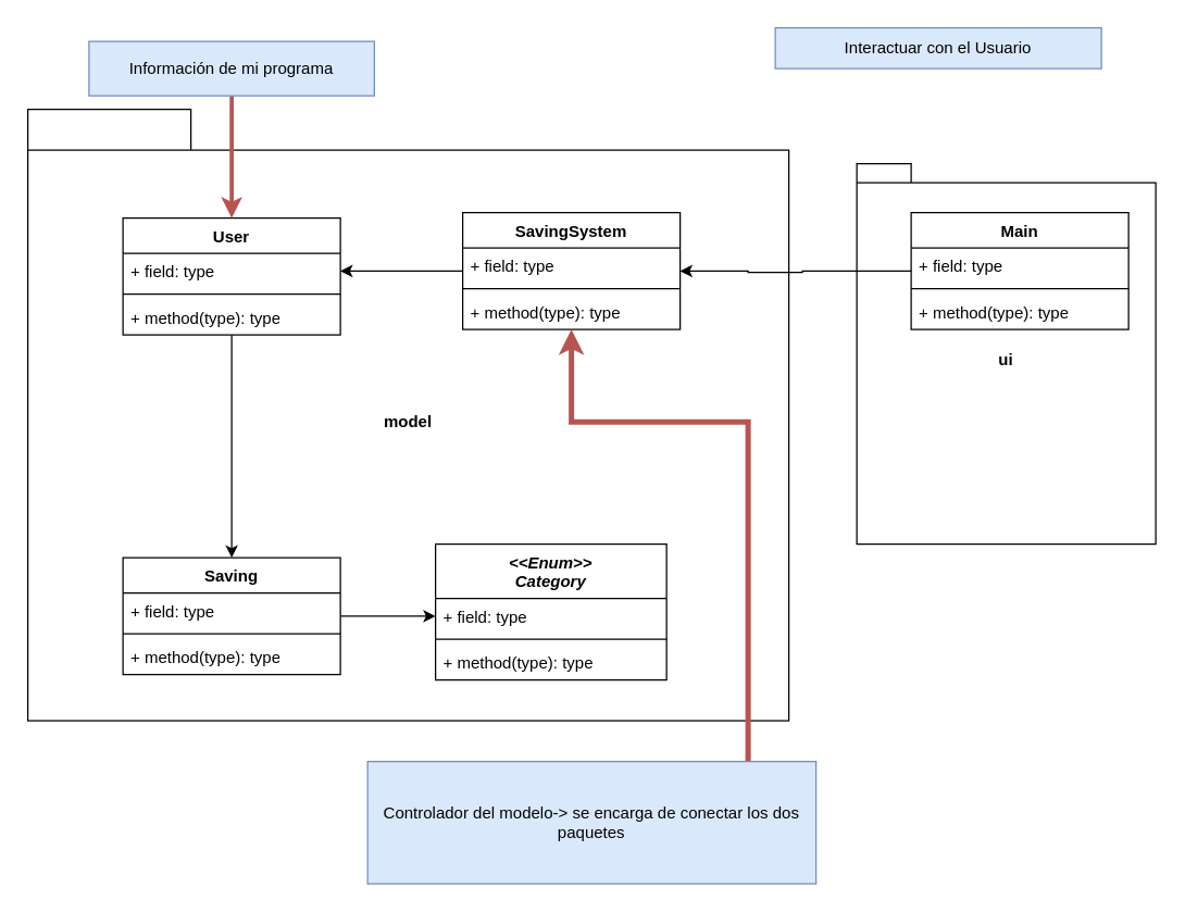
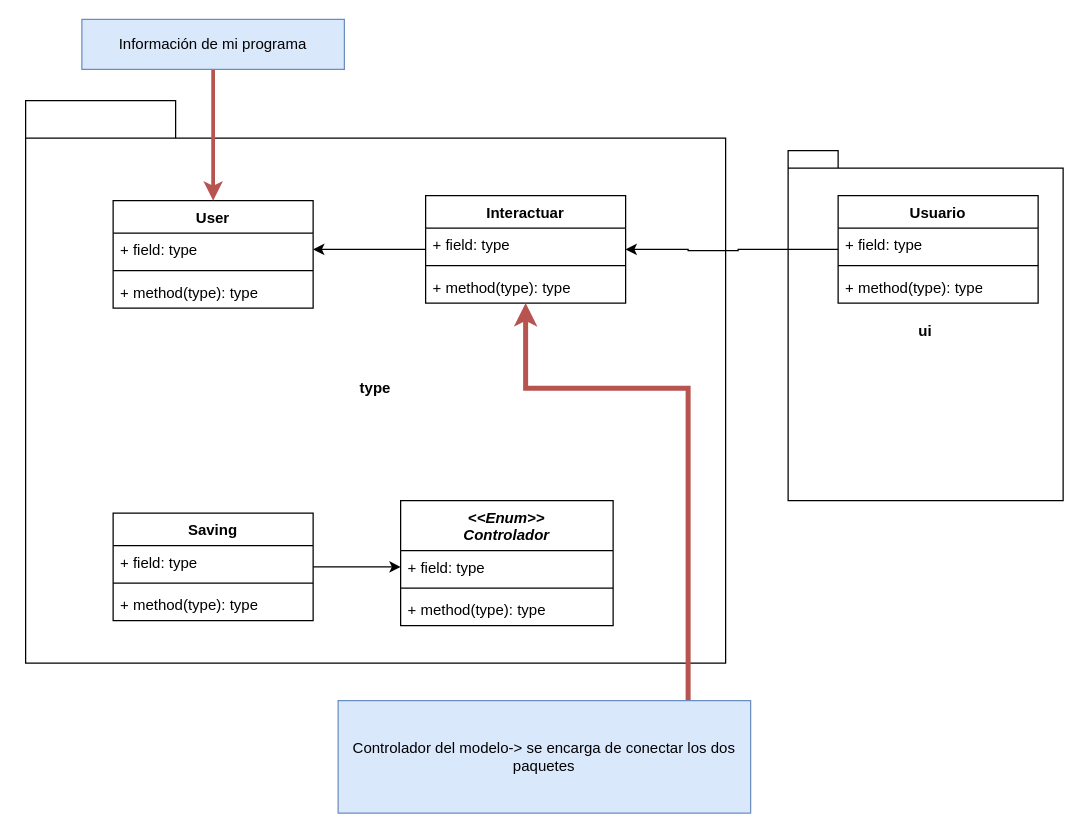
- <mxCell id="23" value="Interactuar con el Usuario" style="text;html=1;strokeColor=#6c8ebf;fillColor=#dae8fc;align=center;verticalAlign=middle;whiteSpace=wrap;rounded=0;" parent="1" vertex="1"><mxGeometry x="570" y="20" width="240" height="30" as="geometry" /></mxCell>
- <mxCell id="22" value="Información de mi programa " style="text;html=1;strokeColor=#6c8ebf;fillColor=#dae8fc;align=center;verticalAlign=middle;whiteSpace=wrap;rounded=0;" parent="1" vertex="1"><mxGeometry x="65" y="30" width="210" height="40" as="geometry" /></mxCell>
+ <mxCell id="22" value="Información de mi programa " style="text;html=1;strokeColor=#6c8ebf;fillColor=#dae8fc;align=center;verticalAlign=middle;whiteSpace=wrap;rounded=0;" parent="1" vertex="1"><mxGeometry x="65" y="15" width="210" height="40" as="geometry" /></mxCell>
- <mxCell id="9" value="SavingSystem" style="swimlane;fontStyle=1;align=center;verticalAlign=top;childLayout=stackLayout;horizontal=1;startSize=26;horizontalStack=0;resizeParent=1;resizeParentMax=0;resizeLast=0;collapsible=1;marginBottom=0;whiteSpace=wrap;html=1;" parent="1" vertex="1"><mxGeometry x="340" y="156" width="160" height="86" as="geometry" /></mxCell>
+ <mxCell id="9" value="Interactuar" style="swimlane;fontStyle=1;align=center;verticalAlign=top;childLayout=stackLayout;horizontal=1;startSize=26;horizontalStack=0;resizeParent=1;resizeParentMax=0;resizeLast=0;collapsible=1;marginBottom=0;whiteSpace=wrap;html=1;" parent="1" vertex="1"><mxGeometry x="340" y="156" width="160" height="86" as="geometry" /></mxCell>
- <mxCell id="14" value="&lt;div&gt;Main&lt;/div&gt;" style="swimlane;fontStyle=1;align=center;verticalAlign=top;childLayout=stackLayout;horizontal=1;startSize=26;horizontalStack=0;resizeParent=1;resizeParentMax=0;resizeLast=0;collapsible=1;marginBottom=0;whiteSpace=wrap;html=1;" parent="1" vertex="1"><mxGeometry x="670" y="156" width="160" height="86" as="geometry" /></mxCell>
+ <mxCell id="14" value="&lt;div&gt;Usuario&lt;/div&gt;" style="swimlane;fontStyle=1;align=center;verticalAlign=top;childLayout=stackLayout;horizontal=1;startSize=26;horizontalStack=0;resizeParent=1;resizeParentMax=0;resizeLast=0;collapsible=1;marginBottom=0;whiteSpace=wrap;html=1;" parent="1" vertex="1"><mxGeometry x="670" y="156" width="160" height="86" as="geometry" /></mxCell>
- <mxCell id="2" value="&lt;div&gt;model&lt;/div&gt;" style="shape=folder;fontStyle=1;spacingTop=10;tabWidth=120;tabHeight=30;tabPosition=left;html=1;whiteSpace=wrap;" parent="1" vertex="1"><mxGeometry x="20" y="80" width="560" height="450" as="geometry" /></mxCell>
+ <mxCell id="2" value="&lt;div&gt;type&lt;/div&gt;" style="shape=folder;fontStyle=1;spacingTop=10;tabWidth=120;tabHeight=30;tabPosition=left;html=1;whiteSpace=wrap;" parent="1" vertex="1"><mxGeometry x="20" y="80" width="560" height="450" as="geometry" /></mxCell>
- <mxCell id="3" style="edgeStyle=orthogonalEdgeStyle;rounded=0;orthogonalLoop=1;jettySize=auto;html=1;entryX=0.5;entryY=0;entryDx=0;entryDy=0;" parent="1" source="4" target="25" edge="1"><mxGeometry relative="1" as="geometry" /></mxCell>
- <mxCell id="29" value="&lt;div&gt;&lt;i&gt;&amp;lt;&amp;lt;Enum&amp;gt;&amp;gt;&lt;/i&gt;&lt;/div&gt;&lt;div&gt;&lt;i&gt;Category&lt;/i&gt;&lt;/div&gt;" style="swimlane;fontStyle=1;align=center;verticalAlign=top;childLayout=stackLayout;horizontal=1;startSize=40;horizontalStack=0;resizeParent=1;resizeParentMax=0;resizeLast=0;collapsible=1;marginBottom=0;whiteSpace=wrap;html=1;" vertex="1" parent="1"><mxGeometry x="320" y="400" width="170" height="100" as="geometry" /></mxCell>
+ <mxCell id="29" value="&lt;div&gt;&lt;i&gt;&amp;lt;&amp;lt;Enum&amp;gt;&amp;gt;&lt;/i&gt;&lt;/div&gt;&lt;div&gt;&lt;i&gt;Controlador&lt;/i&gt;&lt;/div&gt;" style="swimlane;fontStyle=1;align=center;verticalAlign=top;childLayout=stackLayout;horizontal=1;startSize=40;horizontalStack=0;resizeParent=1;resizeParentMax=0;resizeLast=0;collapsible=1;marginBottom=0;whiteSpace=wrap;html=1;" vertex="1" parent="1"><mxGeometry x="320" y="400" width="170" height="100" as="geometry" /></mxCell>
